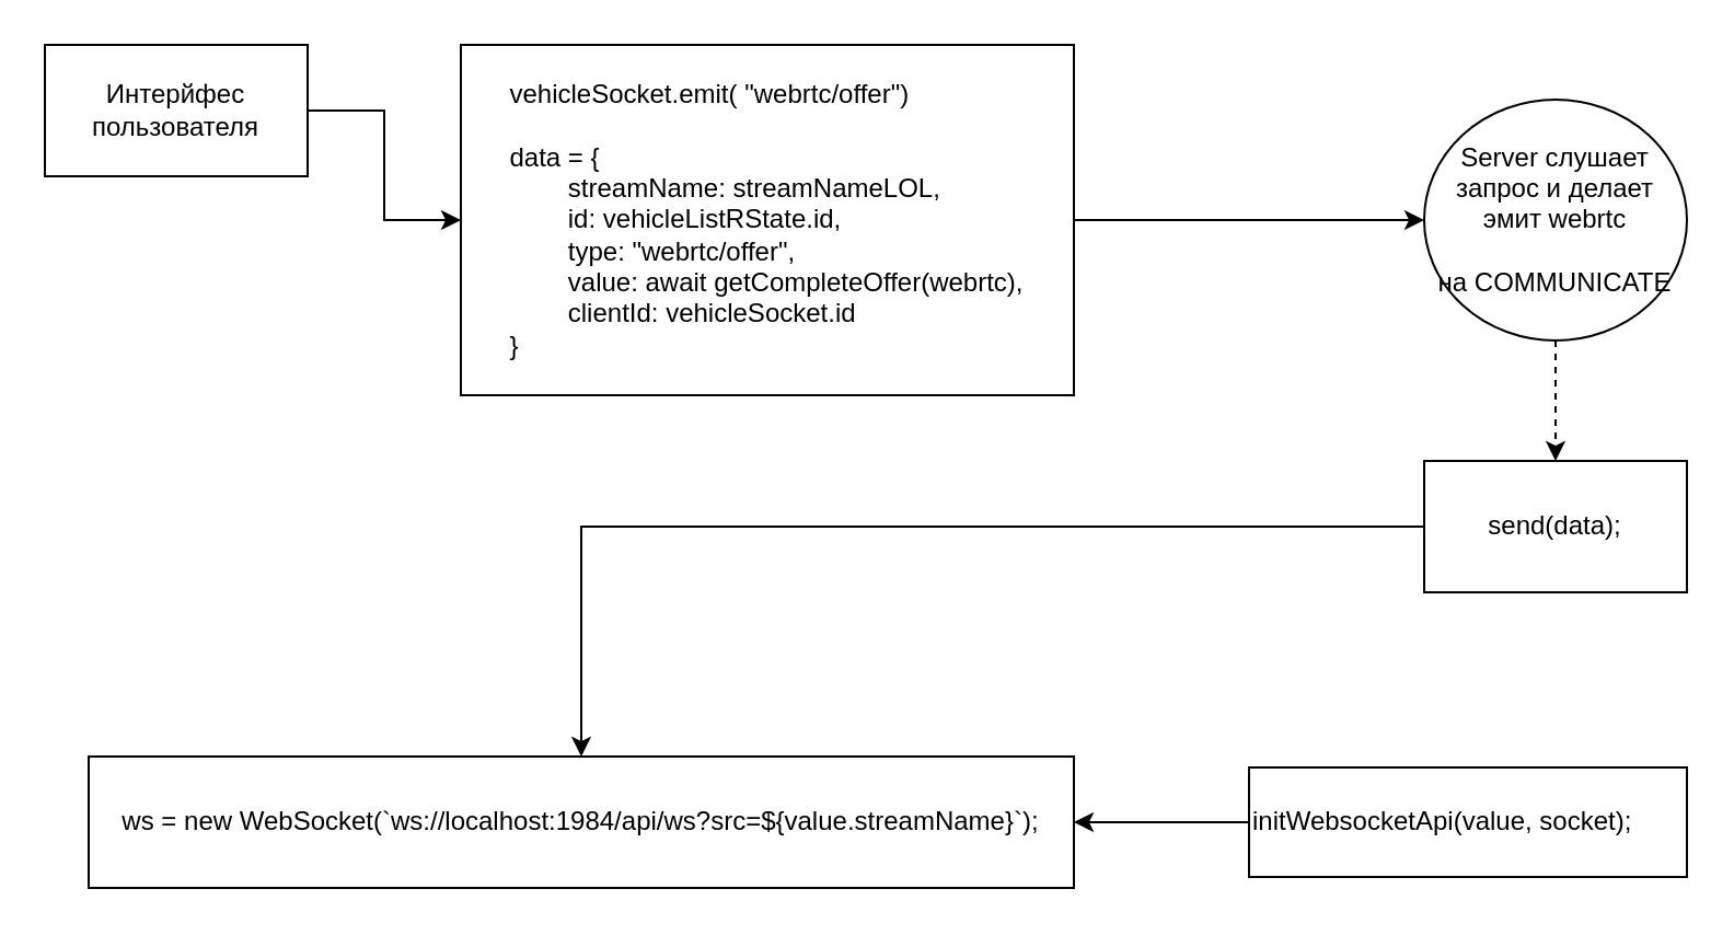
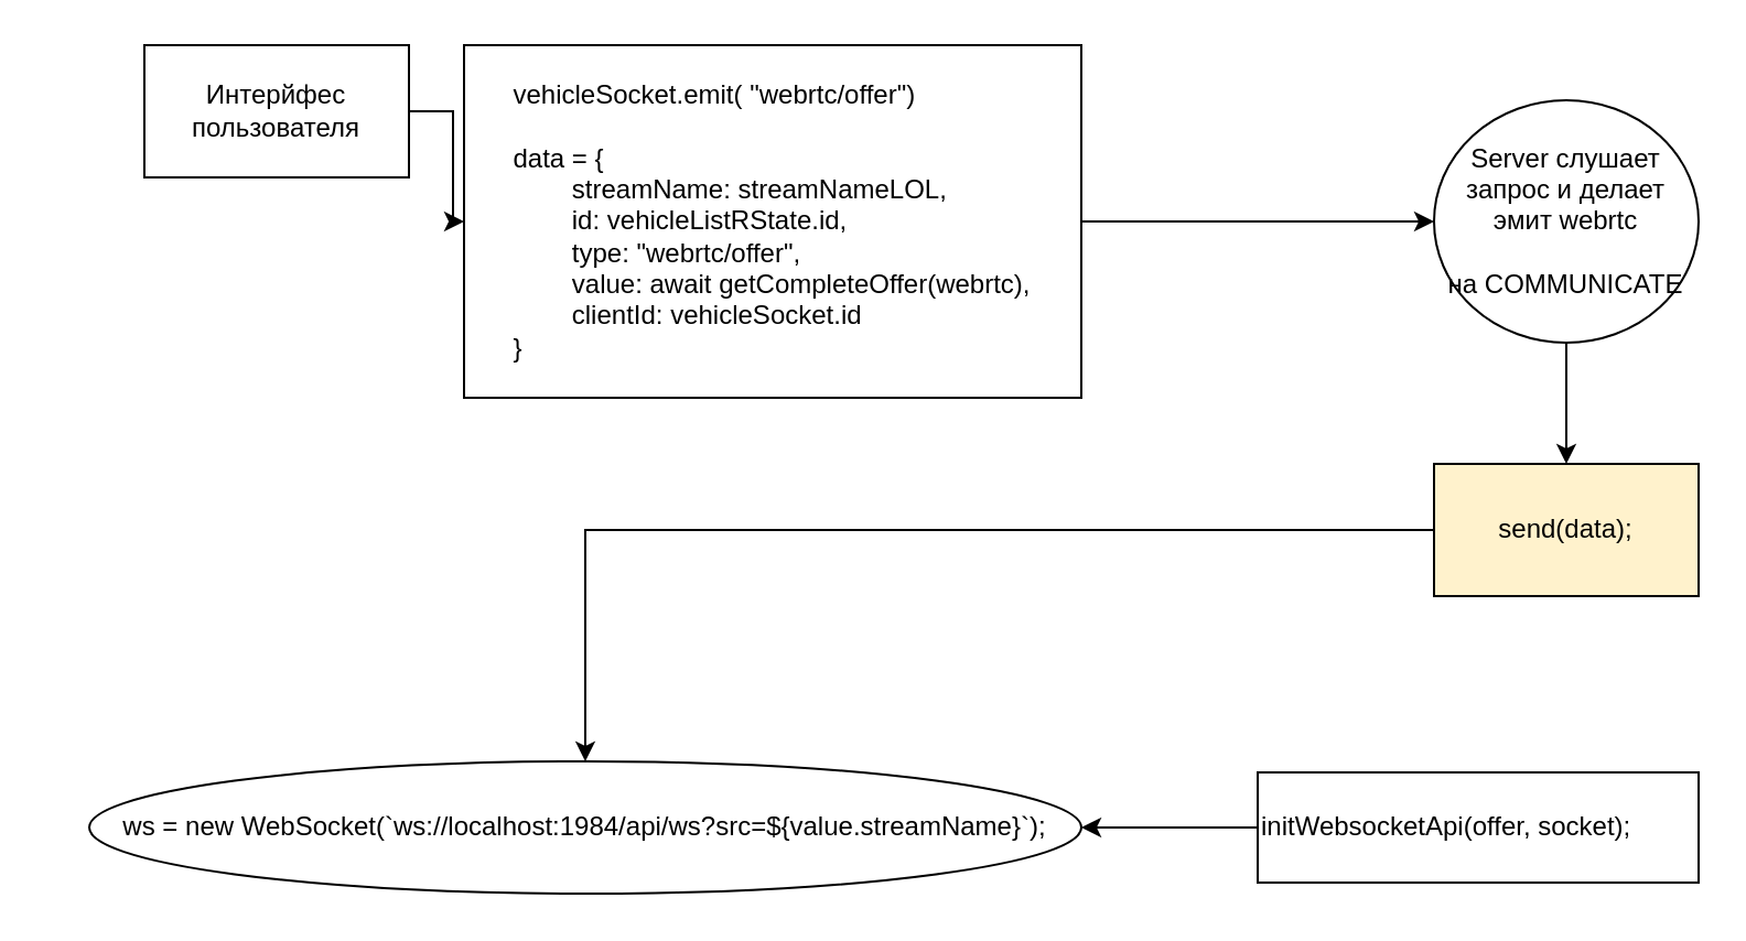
- <mxCell id="3" value="Интерйфес пользователя" style="rounded=0;whiteSpace=wrap;html=1;" vertex="1" parent="1"><mxGeometry x="20" y="20" width="120" height="60" as="geometry" /></mxCell>
+ <mxCell id="3" value="Интерйфес пользователя" style="rounded=0;whiteSpace=wrap;html=1;" vertex="1" parent="1"><mxGeometry x="65" y="20" width="120" height="60" as="geometry" /></mxCell>
- <mxCell id="6" value="" style="edgeStyle=orthogonalEdgeStyle;rounded=0;orthogonalLoop=1;jettySize=auto;html=1;dashed=1;" edge="1" parent="1" source="7" target="9"><mxGeometry relative="1" as="geometry" /></mxCell>
+ <mxCell id="6" value="" style="edgeStyle=orthogonalEdgeStyle;rounded=0;orthogonalLoop=1;jettySize=auto;html=1;" edge="1" parent="1" source="7" target="9"><mxGeometry relative="1" as="geometry" /></mxCell>
- <mxCell id="9" value="send(data);" style="whiteSpace=wrap;html=1;rounded=0;" vertex="1" parent="1"><mxGeometry x="650" y="210" width="120" height="60" as="geometry" /></mxCell>
+ <mxCell id="9" value="send(data);" style="whiteSpace=wrap;html=1;rounded=0;fillColor=#fff2cc;" vertex="1" parent="1"><mxGeometry x="650" y="210" width="120" height="60" as="geometry" /></mxCell>
- <mxCell id="12" value="ws = new WebSocket(`ws://localhost:1984/api/ws?src=${value.streamName}`);" style="whiteSpace=wrap;html=1;align=center;rounded=0;" vertex="1" parent="1"><mxGeometry x="40" y="345" width="450" height="60" as="geometry" /></mxCell>
+ <mxCell id="12" value="ws = new WebSocket(`ws://localhost:1984/api/ws?src=${value.streamName}`);" style="ellipse;whiteSpace=wrap;html=1;align=center;" vertex="1" parent="1"><mxGeometry x="40" y="345" width="450" height="60" as="geometry" /></mxCell>
- <mxCell id="11" value="initWebsocketApi(value, socket);" style="whiteSpace=wrap;html=1;rounded=0;align=left;" vertex="1" parent="1"><mxGeometry x="570" y="350" width="200" height="50" as="geometry" /></mxCell>
+ <mxCell id="11" value="initWebsocketApi(offer, socket);" style="whiteSpace=wrap;html=1;rounded=0;align=left;" vertex="1" parent="1"><mxGeometry x="570" y="350" width="200" height="50" as="geometry" /></mxCell>
